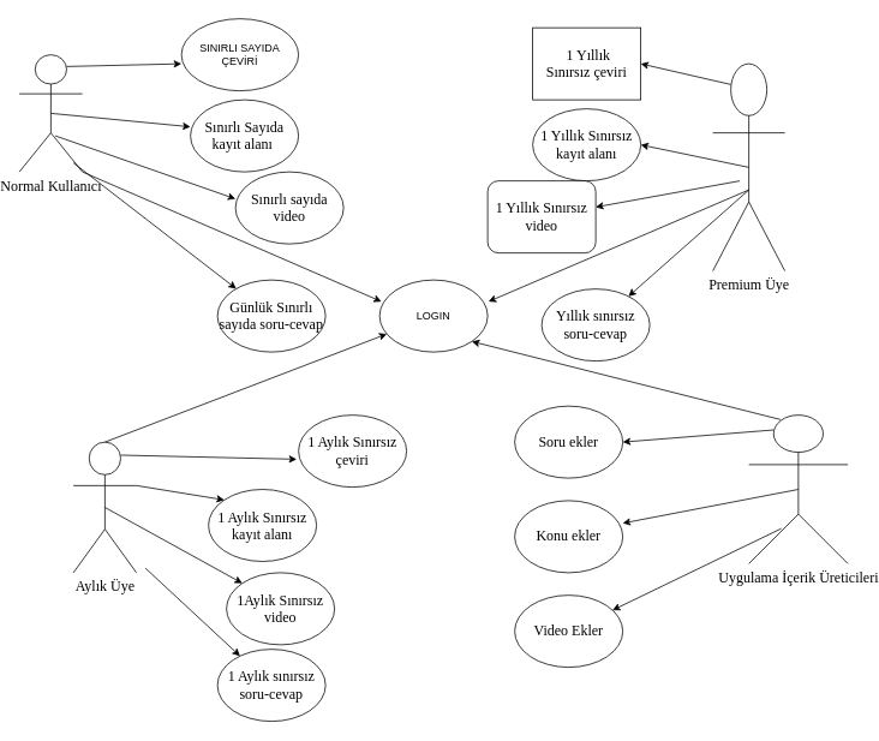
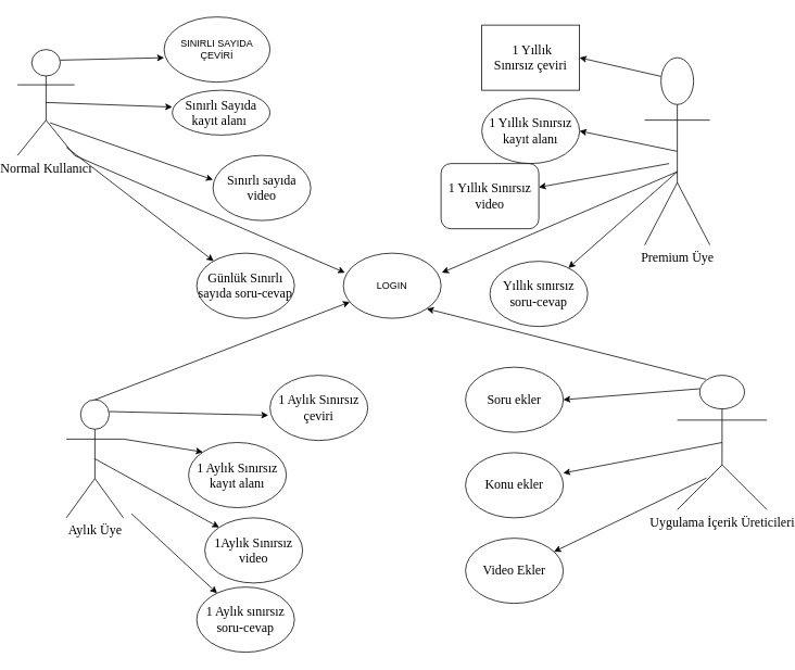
- <mxCell id="7" value="&lt;span style=&quot;font-size: 12.0pt ; line-height: 115% ; font-family: &amp;#34;times new roman&amp;#34; , &amp;#34;serif&amp;#34;&quot;&gt;Sınırlı Sayıda kayıt alanı&amp;nbsp;&lt;/span&gt;" style="ellipse;whiteSpace=wrap;html=1;" vertex="1" parent="1"><mxGeometry x="210" y="110" width="120" height="80" as="geometry" /></mxCell>
+ <mxCell id="7" value="&lt;span style=&quot;font-size: 12.0pt ; line-height: 115% ; font-family: &amp;#34;times new roman&amp;#34; , &amp;#34;serif&amp;#34;&quot;&gt;Sınırlı Sayıda kayıt alanı&amp;nbsp;&lt;/span&gt;" style="ellipse;whiteSpace=wrap;html=1;" vertex="1" parent="1"><mxGeometry x="210" y="110" width="120" height="55" as="geometry" /></mxCell>
